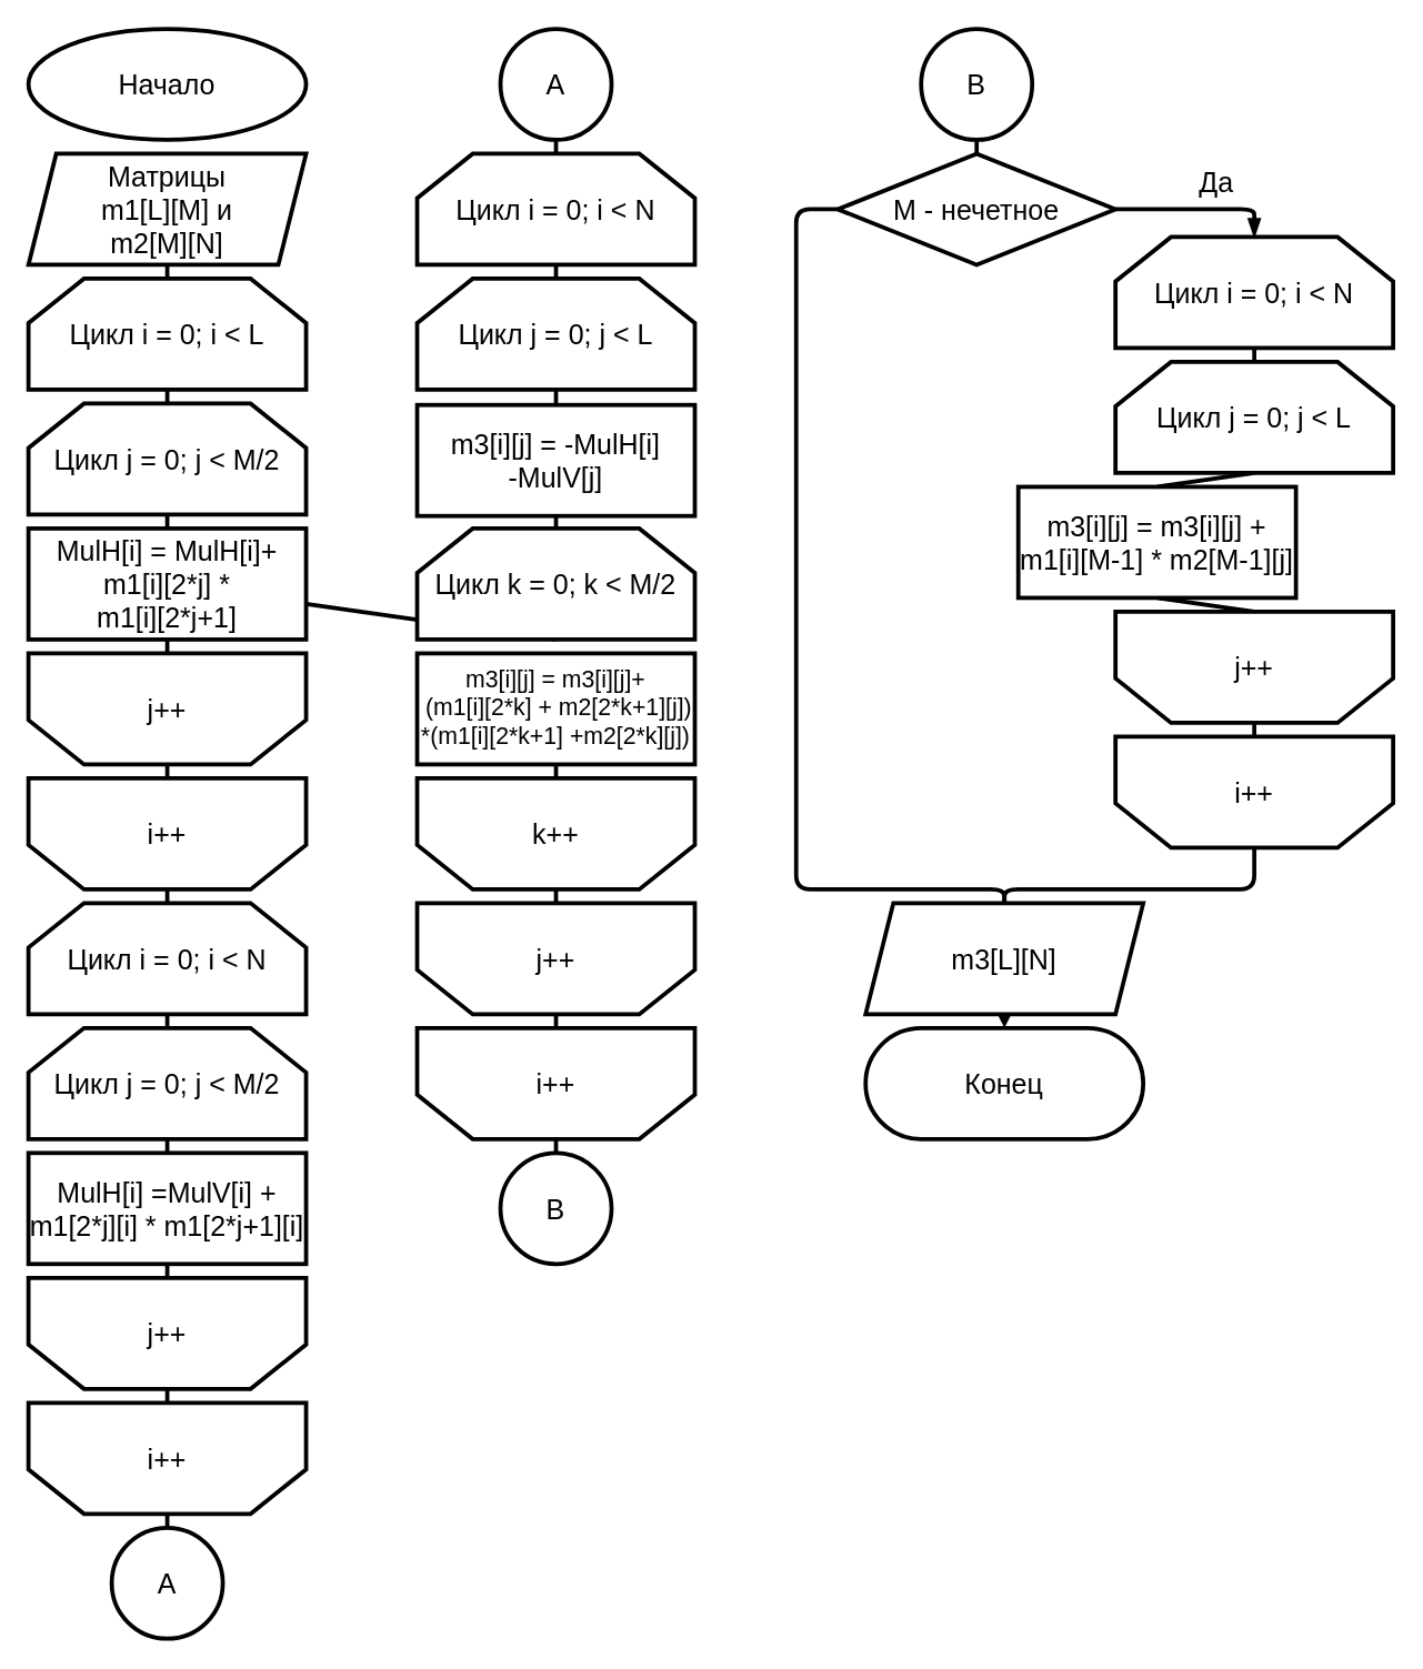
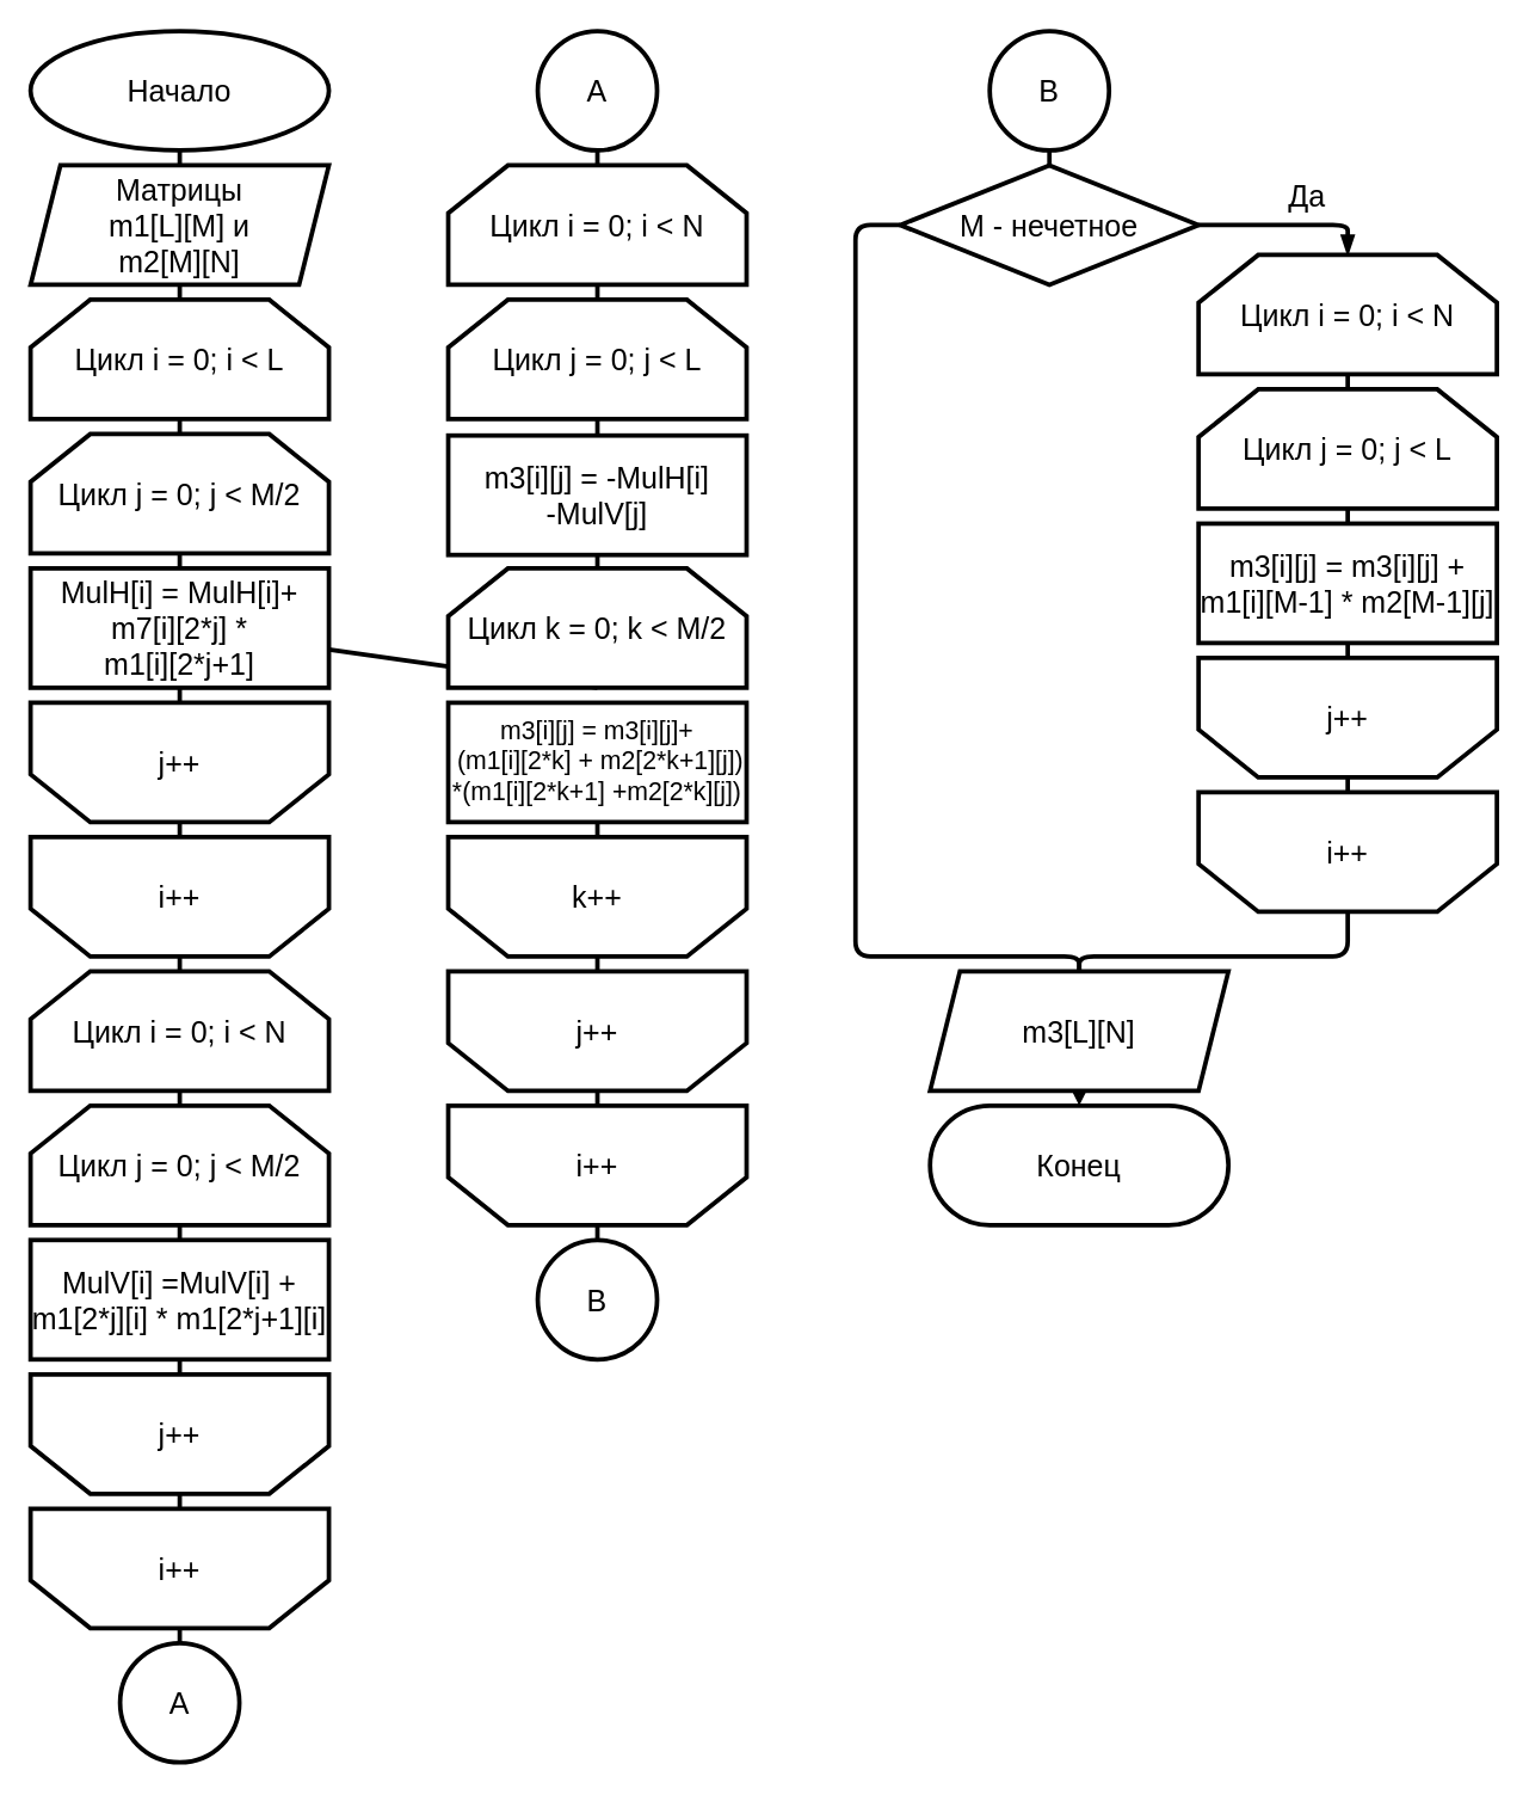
+ <mxCell id="2" style="edgeStyle=none;html=1;exitX=0.5;exitY=1;exitDx=0;exitDy=0;entryX=0.5;entryY=0;entryDx=0;entryDy=0;strokeWidth=3;endArrow=none;endFill=0;" parent="1" source="3" target="6" edge="1"><mxGeometry relative="1" as="geometry" /></mxCell>
- <mxCell id="56" value="&lt;span style=&quot;font-size: 20px&quot;&gt;m3[i][j] =&amp;nbsp;&lt;/span&gt;&lt;span style=&quot;font-size: 20px&quot;&gt;m3[i][j] +&lt;/span&gt;&lt;span style=&quot;font-size: 20px&quot;&gt;&lt;br&gt;m1[i][M-1] * m2[M-1][j]&lt;/span&gt;&lt;span style=&quot;font-size: 20px&quot;&gt;&lt;br&gt;&lt;/span&gt;" style="rounded=0;whiteSpace=wrap;html=1;strokeWidth=3;" parent="1" vertex="1"><mxGeometry x="733" y="350" width="200" height="80" as="geometry" /></mxCell>
+ <mxCell id="56" value="&lt;span style=&quot;font-size: 20px&quot;&gt;m3[i][j] =&amp;nbsp;&lt;/span&gt;&lt;span style=&quot;font-size: 20px&quot;&gt;m3[i][j] +&lt;/span&gt;&lt;span style=&quot;font-size: 20px&quot;&gt;&lt;br&gt;m1[i][M-1] * m2[M-1][j]&lt;/span&gt;&lt;span style=&quot;font-size: 20px&quot;&gt;&lt;br&gt;&lt;/span&gt;" style="rounded=0;whiteSpace=wrap;html=1;strokeWidth=3;" parent="1" vertex="1"><mxGeometry x="803" y="350" width="200" height="80" as="geometry" /></mxCell>
- <mxCell id="8" value="&lt;font style=&quot;font-size: 20px&quot;&gt;MulH[i] =&amp;nbsp;MulH[i]+&lt;br&gt;&amp;nbsp;m1[i][2*j] *&amp;nbsp;&lt;br&gt;m1[i][2*j+1]&lt;/font&gt;" style="rounded=0;whiteSpace=wrap;html=1;strokeWidth=3;" parent="1" vertex="1"><mxGeometry x="20" y="380" width="200" height="80" as="geometry" /></mxCell>
+ <mxCell id="8" value="&lt;font style=&quot;font-size: 20px&quot;&gt;MulH[i] =&amp;nbsp;MulH[i]+&lt;br&gt;&amp;nbsp;m7[i][2*j] *&amp;nbsp;&lt;br&gt;m1[i][2*j+1]&lt;/font&gt;" style="rounded=0;whiteSpace=wrap;html=1;strokeWidth=3;" parent="1" vertex="1"><mxGeometry x="20" y="380" width="200" height="80" as="geometry" /></mxCell>
- <mxCell id="22" value="&lt;span style=&quot;font-size: 20px&quot;&gt;MulH[i] =&lt;/span&gt;&lt;span style=&quot;font-size: 20px&quot;&gt;MulV[i] +&lt;/span&gt;&lt;span style=&quot;font-size: 20px&quot;&gt;&lt;br&gt;m1&lt;/span&gt;&lt;span style=&quot;font-size: 20px&quot;&gt;[2*j]&lt;/span&gt;&lt;span style=&quot;font-size: 20px&quot;&gt;[i] *&lt;/span&gt;&lt;span style=&quot;font-size: 20px&quot;&gt;&amp;nbsp;m1&lt;/span&gt;&lt;span style=&quot;font-size: 20px&quot;&gt;[2*j+1]&lt;/span&gt;&lt;span style=&quot;font-size: 20px&quot;&gt;[i]&lt;/span&gt;" style="rounded=0;whiteSpace=wrap;html=1;strokeWidth=3;" parent="1" vertex="1"><mxGeometry x="20" y="830" width="200" height="80" as="geometry" /></mxCell>
+ <mxCell id="22" value="&lt;span style=&quot;font-size: 20px&quot;&gt;MulV[i] =&lt;/span&gt;&lt;span style=&quot;font-size: 20px&quot;&gt;MulV[i] +&lt;/span&gt;&lt;span style=&quot;font-size: 20px&quot;&gt;&lt;br&gt;m1&lt;/span&gt;&lt;span style=&quot;font-size: 20px&quot;&gt;[2*j]&lt;/span&gt;&lt;span style=&quot;font-size: 20px&quot;&gt;[i] *&lt;/span&gt;&lt;span style=&quot;font-size: 20px&quot;&gt;&amp;nbsp;m1&lt;/span&gt;&lt;span style=&quot;font-size: 20px&quot;&gt;[2*j+1]&lt;/span&gt;&lt;span style=&quot;font-size: 20px&quot;&gt;[i]&lt;/span&gt;" style="rounded=0;whiteSpace=wrap;html=1;strokeWidth=3;" parent="1" vertex="1"><mxGeometry x="20" y="830" width="200" height="80" as="geometry" /></mxCell>
